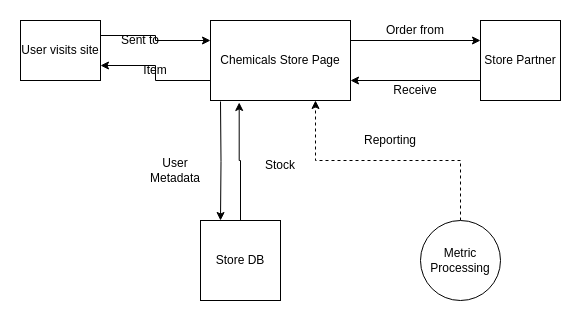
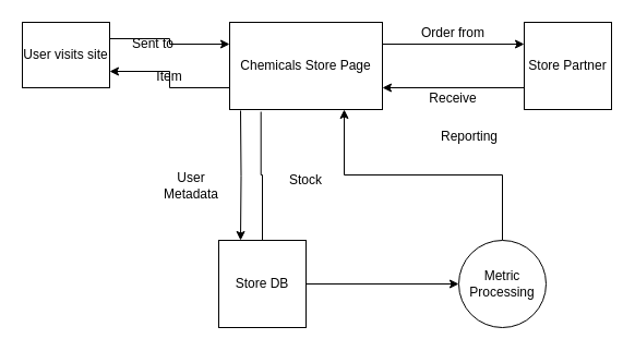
- <mxCell id="15" style="edgeStyle=orthogonalEdgeStyle;rounded=0;orthogonalLoop=1;jettySize=auto;html=1;exitX=0.5;exitY=0;exitDx=0;exitDy=0;entryX=0.205;entryY=1.025;entryDx=0;entryDy=0;entryPerimeter=0;" edge="1" parent="1" source="16" target="5"><mxGeometry relative="1" as="geometry"><mxPoint x="239" y="101" as="targetPoint" /></mxGeometry></mxCell>
+ <mxCell id="15" style="edgeStyle=orthogonalEdgeStyle;rounded=0;orthogonalLoop=1;jettySize=auto;html=1;exitX=0.5;exitY=0;exitDx=0;exitDy=0;entryX=0.205;entryY=1.025;entryDx=0;entryDy=0;entryPerimeter=0;endArrow=none;" edge="1" parent="1" source="16" target="5"><mxGeometry relative="1" as="geometry"><mxPoint x="239" y="101" as="targetPoint" /></mxGeometry></mxCell>
- <mxCell id="21" value="Reporting" style="text;html=1;strokeColor=none;fillColor=none;align=center;verticalAlign=middle;whiteSpace=wrap;rounded=0;" vertex="1" parent="1"><mxGeometry x="370" y="130" width="40" height="20" as="geometry" /></mxCell>
+ <mxCell id="21" value="Reporting" style="text;html=1;strokeColor=none;fillColor=none;align=center;verticalAlign=middle;whiteSpace=wrap;rounded=0;" vertex="1" parent="1"><mxGeometry x="410" y="115" width="40" height="20" as="geometry" /></mxCell>
- <mxCell id="17" style="edgeStyle=orthogonalEdgeStyle;rounded=0;orthogonalLoop=1;jettySize=auto;html=1;exitX=0.5;exitY=0;exitDx=0;exitDy=0;entryX=0.75;entryY=1;entryDx=0;entryDy=0;dashed=1;" edge="1" parent="1" source="18" target="5"><mxGeometry relative="1" as="geometry" /></mxCell>
+ <mxCell id="17" style="edgeStyle=orthogonalEdgeStyle;rounded=0;orthogonalLoop=1;jettySize=auto;html=1;exitX=0.5;exitY=0;exitDx=0;exitDy=0;entryX=0.75;entryY=1;entryDx=0;entryDy=0;" edge="1" parent="1" source="18" target="5"><mxGeometry relative="1" as="geometry" /></mxCell>
+ <mxCell id="14" style="edgeStyle=orthogonalEdgeStyle;rounded=0;orthogonalLoop=1;jettySize=auto;html=1;exitX=1;exitY=0.5;exitDx=0;exitDy=0;entryX=0;entryY=0.5;entryDx=0;entryDy=0;" edge="1" parent="1" source="16" target="18"><mxGeometry relative="1" as="geometry" /></mxCell>
